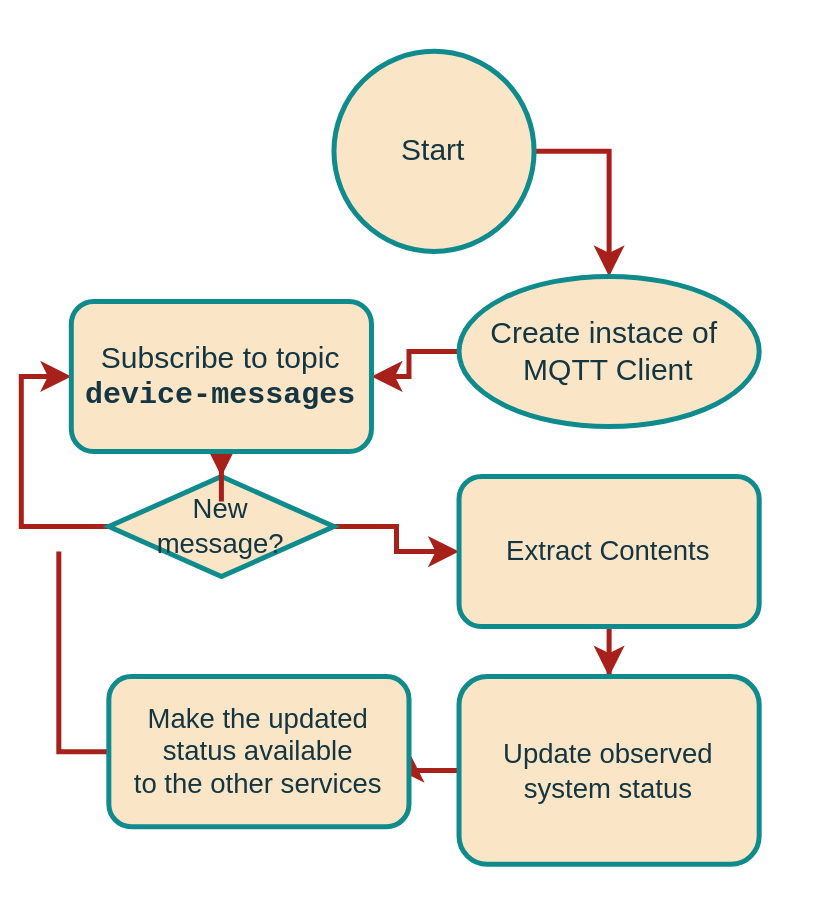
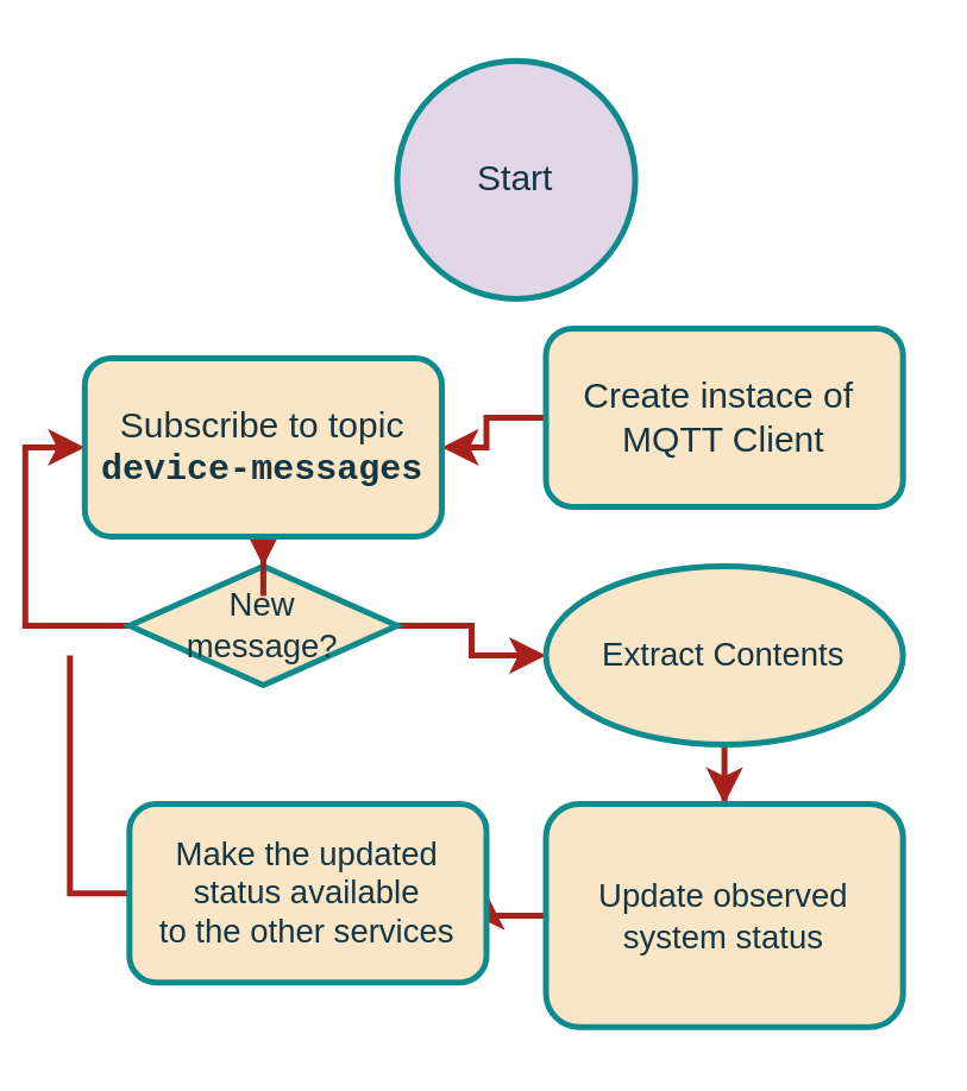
- <mxCell id="3" value="Start" style="ellipse;whiteSpace=wrap;html=1;aspect=fixed;strokeColor=#0F8B8D;fontColor=#143642;fillColor=#FAE5C7;strokeWidth=2;" vertex="1" parent="1"><mxGeometry x="130" y="20" width="80" height="80" as="geometry" /></mxCell>
+ <mxCell id="3" value="Start" style="ellipse;whiteSpace=wrap;html=1;aspect=fixed;strokeColor=#0F8B8D;fontColor=#143642;fillColor=#e1d5e7;strokeWidth=2;" vertex="1" parent="1"><mxGeometry x="130" y="20" width="80" height="80" as="geometry" /></mxCell>
- <mxCell id="2" value="" style="edgeStyle=orthogonalEdgeStyle;rounded=0;orthogonalLoop=1;jettySize=auto;html=1;strokeColor=#A8201A;fontColor=#143642;fillColor=#FAE5C7;strokeWidth=2;" edge="1" parent="1" source="3" target="5"><mxGeometry relative="1" as="geometry"><Array as="points"><mxPoint x="240" y="60" /></Array></mxGeometry></mxCell>
- <mxCell id="5" value="Create instace of&amp;nbsp;&lt;br&gt;MQTT Client" style="ellipse;whiteSpace=wrap;html=1;strokeColor=#0F8B8D;fontColor=#143642;fillColor=#FAE5C7;strokeWidth=2;" vertex="1" parent="1"><mxGeometry x="180" y="110" width="120" height="60" as="geometry" /></mxCell>
+ <mxCell id="5" value="Create instace of&amp;nbsp;&lt;br&gt;MQTT Client" style="rounded=1;whiteSpace=wrap;html=1;strokeColor=#0F8B8D;fontColor=#143642;fillColor=#FAE5C7;strokeWidth=2;" vertex="1" parent="1"><mxGeometry x="180" y="110" width="120" height="60" as="geometry" /></mxCell>
- <mxCell id="12" value="Extract Contents" style="rounded=1;whiteSpace=wrap;html=1;strokeColor=#0F8B8D;strokeWidth=2;align=center;verticalAlign=middle;fontFamily=Helvetica;fontSize=11;fontColor=#143642;fillColor=#FAE5C7;" vertex="1" parent="1"><mxGeometry x="180" y="190" width="120" height="60" as="geometry" /></mxCell>
+ <mxCell id="12" value="Extract Contents" style="ellipse;whiteSpace=wrap;html=1;strokeColor=#0F8B8D;strokeWidth=2;align=center;verticalAlign=middle;fontFamily=Helvetica;fontSize=11;fontColor=#143642;fillColor=#FAE5C7;" vertex="1" parent="1"><mxGeometry x="180" y="190" width="120" height="60" as="geometry" /></mxCell>
